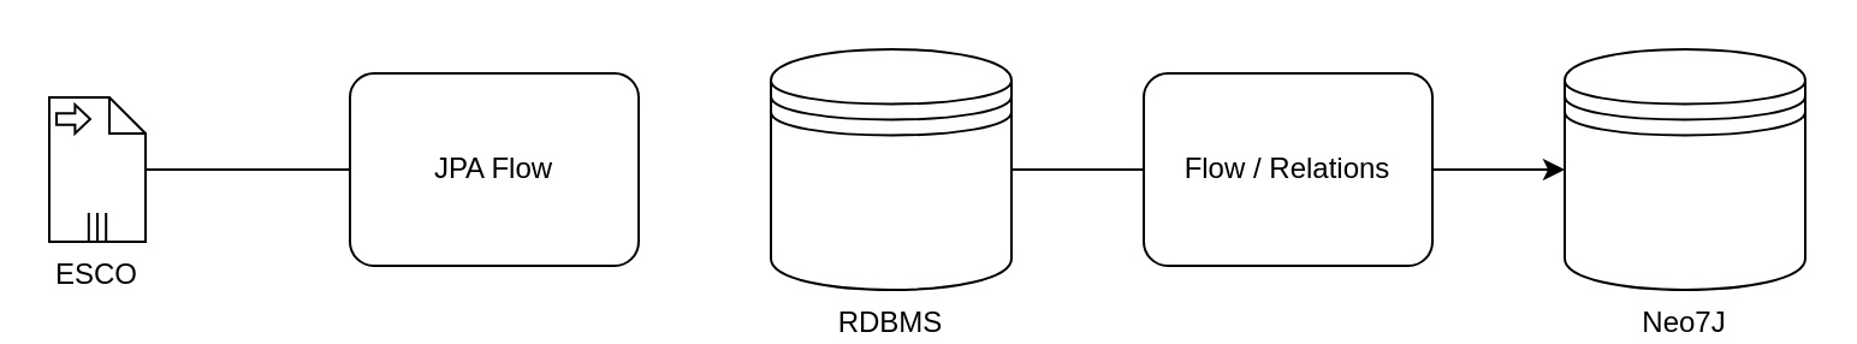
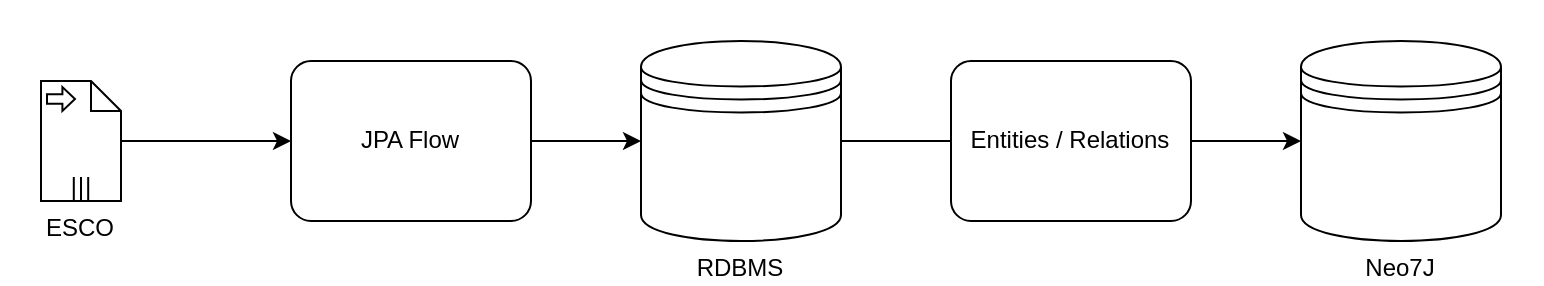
- <mxCell id="7" style="edgeStyle=orthogonalEdgeStyle;rounded=0;orthogonalLoop=1;jettySize=auto;html=1;endArrow=none;" parent="1" source="8" target="3" edge="1"><mxGeometry relative="1" as="geometry" /></mxCell>
+ <mxCell id="7" style="edgeStyle=orthogonalEdgeStyle;rounded=0;orthogonalLoop=1;jettySize=auto;html=1;" parent="1" source="8" target="3" edge="1"><mxGeometry relative="1" as="geometry" /></mxCell>
+ <mxCell id="2" style="edgeStyle=none;rounded=0;orthogonalLoop=1;jettySize=auto;html=1;" edge="1" parent="1" source="3" target="6"><mxGeometry relative="1" as="geometry" /></mxCell>
- <mxCell id="10" value="Flow / Relations" style="points=[[0.25,0,0],[0.5,0,0],[0.75,0,0],[1,0.25,0],[1,0.5,0],[1,0.75,0],[0.75,1,0],[0.5,1,0],[0.25,1,0],[0,0.75,0],[0,0.5,0],[0,0.25,0]];shape=mxgraph.bpmn.task;whiteSpace=wrap;rectStyle=rounded;size=10;taskMarker=abstract;" parent="1" vertex="1"><mxGeometry x="475" y="30" width="120" height="80" as="geometry" /></mxCell>
+ <mxCell id="10" value="Entities / Relations" style="points=[[0.25,0,0],[0.5,0,0],[0.75,0,0],[1,0.25,0],[1,0.5,0],[1,0.75,0],[0.75,1,0],[0.5,1,0],[0.25,1,0],[0,0.75,0],[0,0.5,0],[0,0.25,0]];shape=mxgraph.bpmn.task;whiteSpace=wrap;rectStyle=rounded;size=10;taskMarker=abstract;" parent="1" vertex="1"><mxGeometry x="475" y="30" width="120" height="80" as="geometry" /></mxCell>
